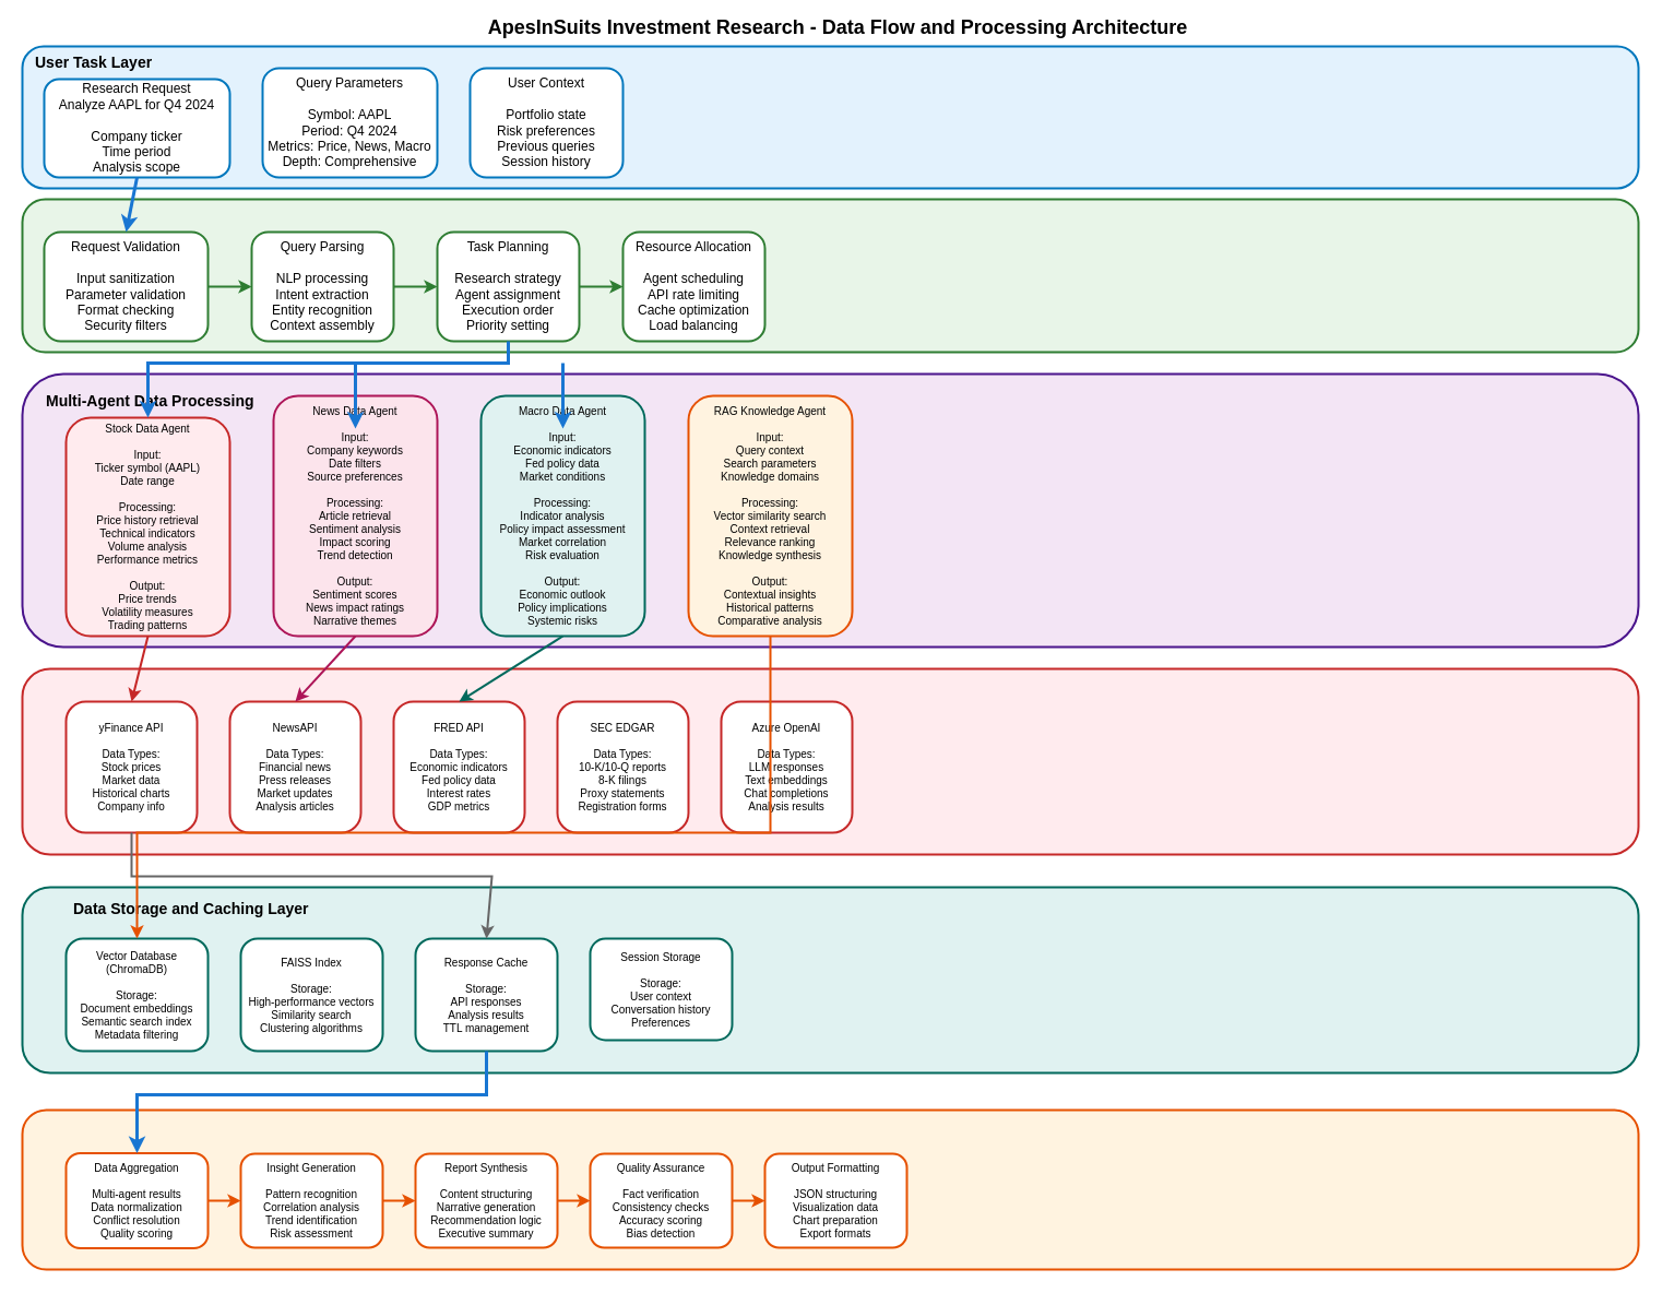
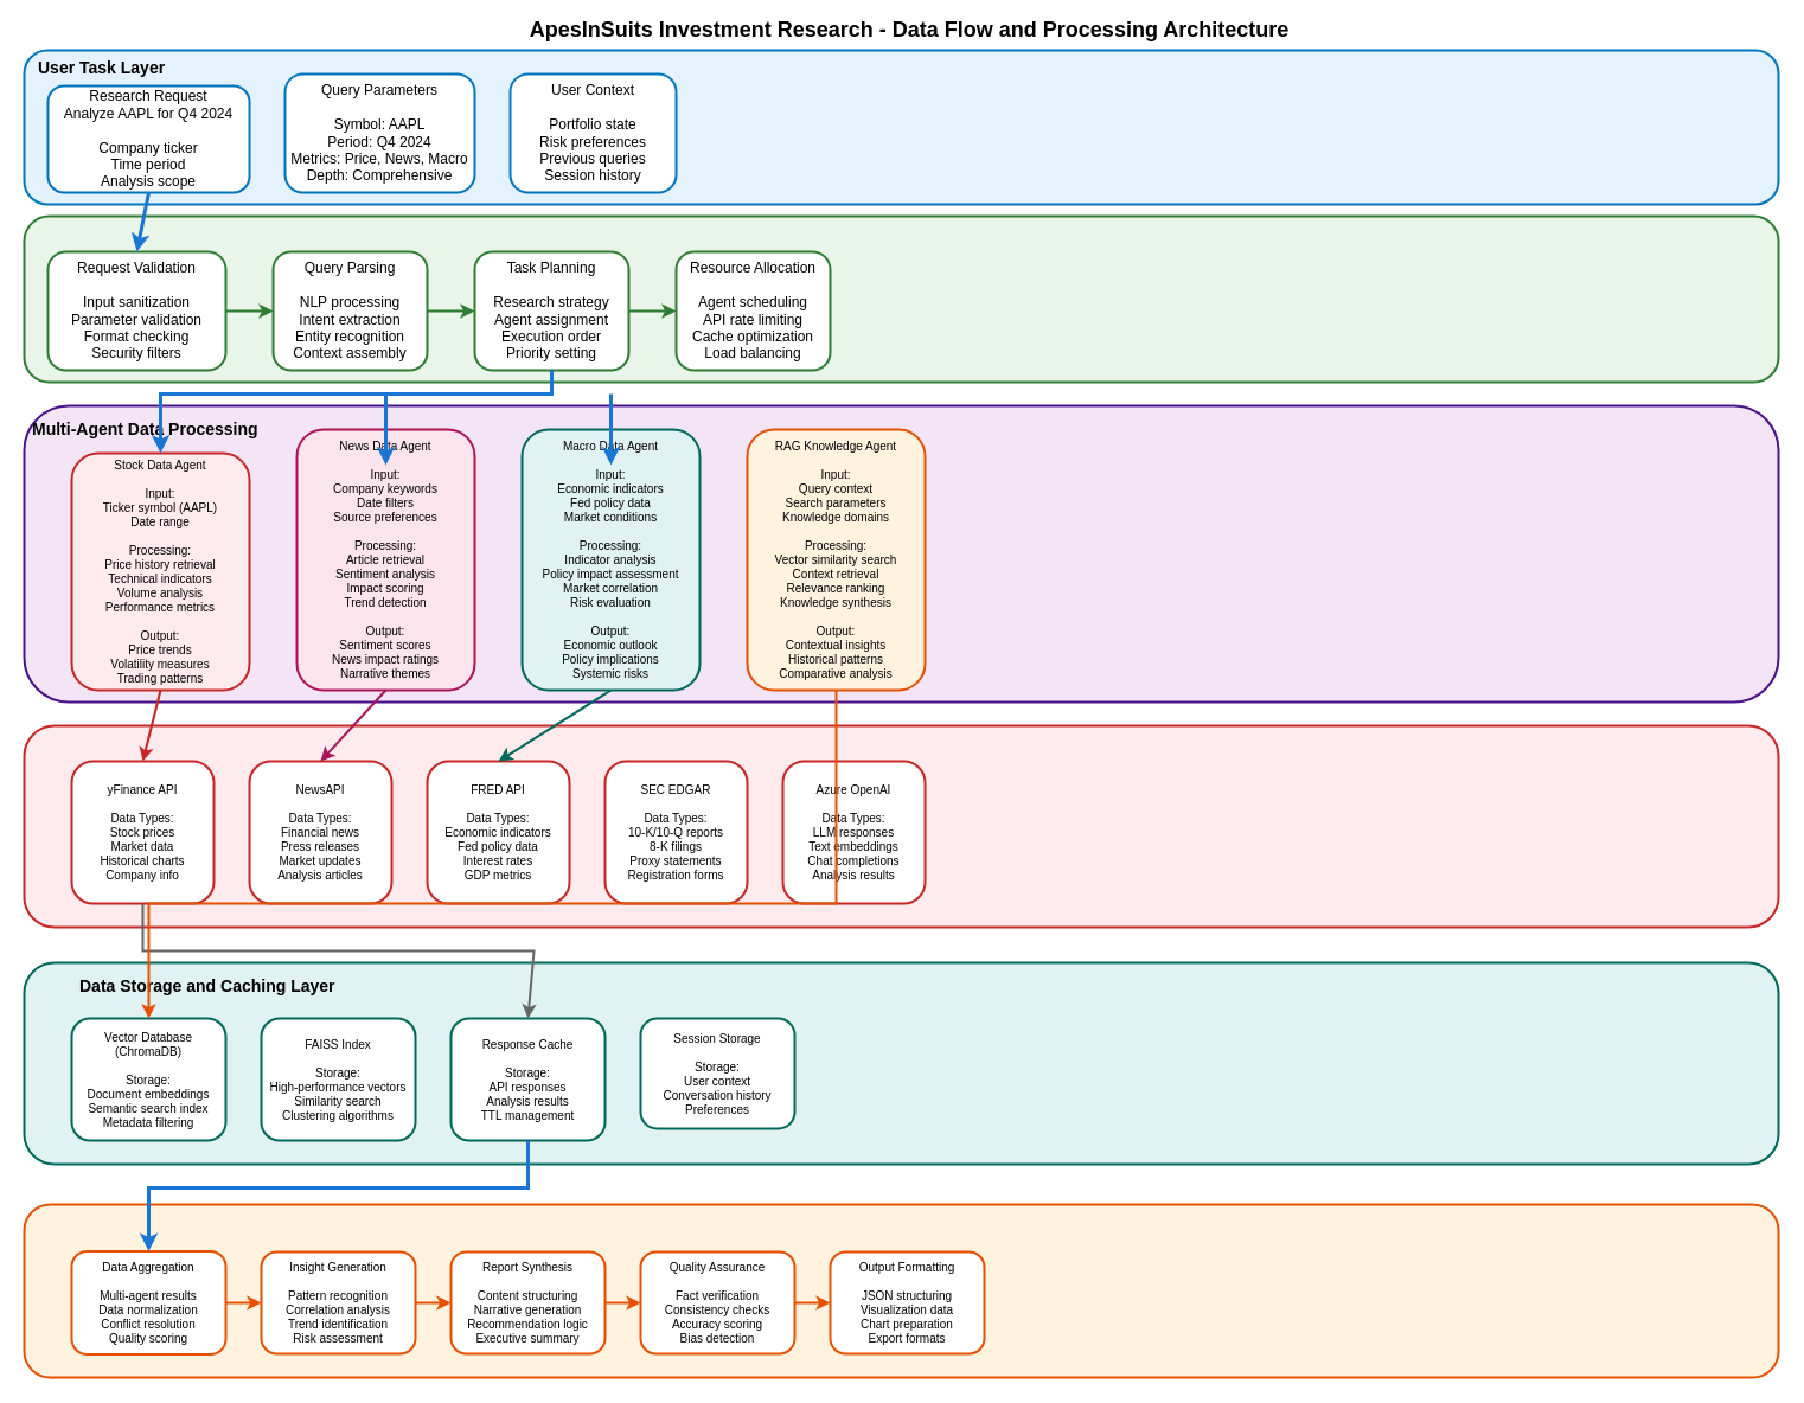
- <mxCell id="14" value="Multi-Agent Data Processing" style="text;html=1;strokeColor=none;fillColor=none;align=left;verticalAlign=top;whiteSpace=wrap;rounded=0;fontSize=14;fontStyle=1" parent="1" vertex="1"><mxGeometry x="40" y="352" width="200" height="20" as="geometry" /></mxCell>
+ <mxCell id="14" value="Multi-Agent Data Processing" style="text;html=1;strokeColor=none;fillColor=none;align=left;verticalAlign=top;whiteSpace=wrap;rounded=0;fontSize=14;fontStyle=1" parent="1" vertex="1"><mxGeometry x="25" y="347" width="200" height="20" as="geometry" /></mxCell>
